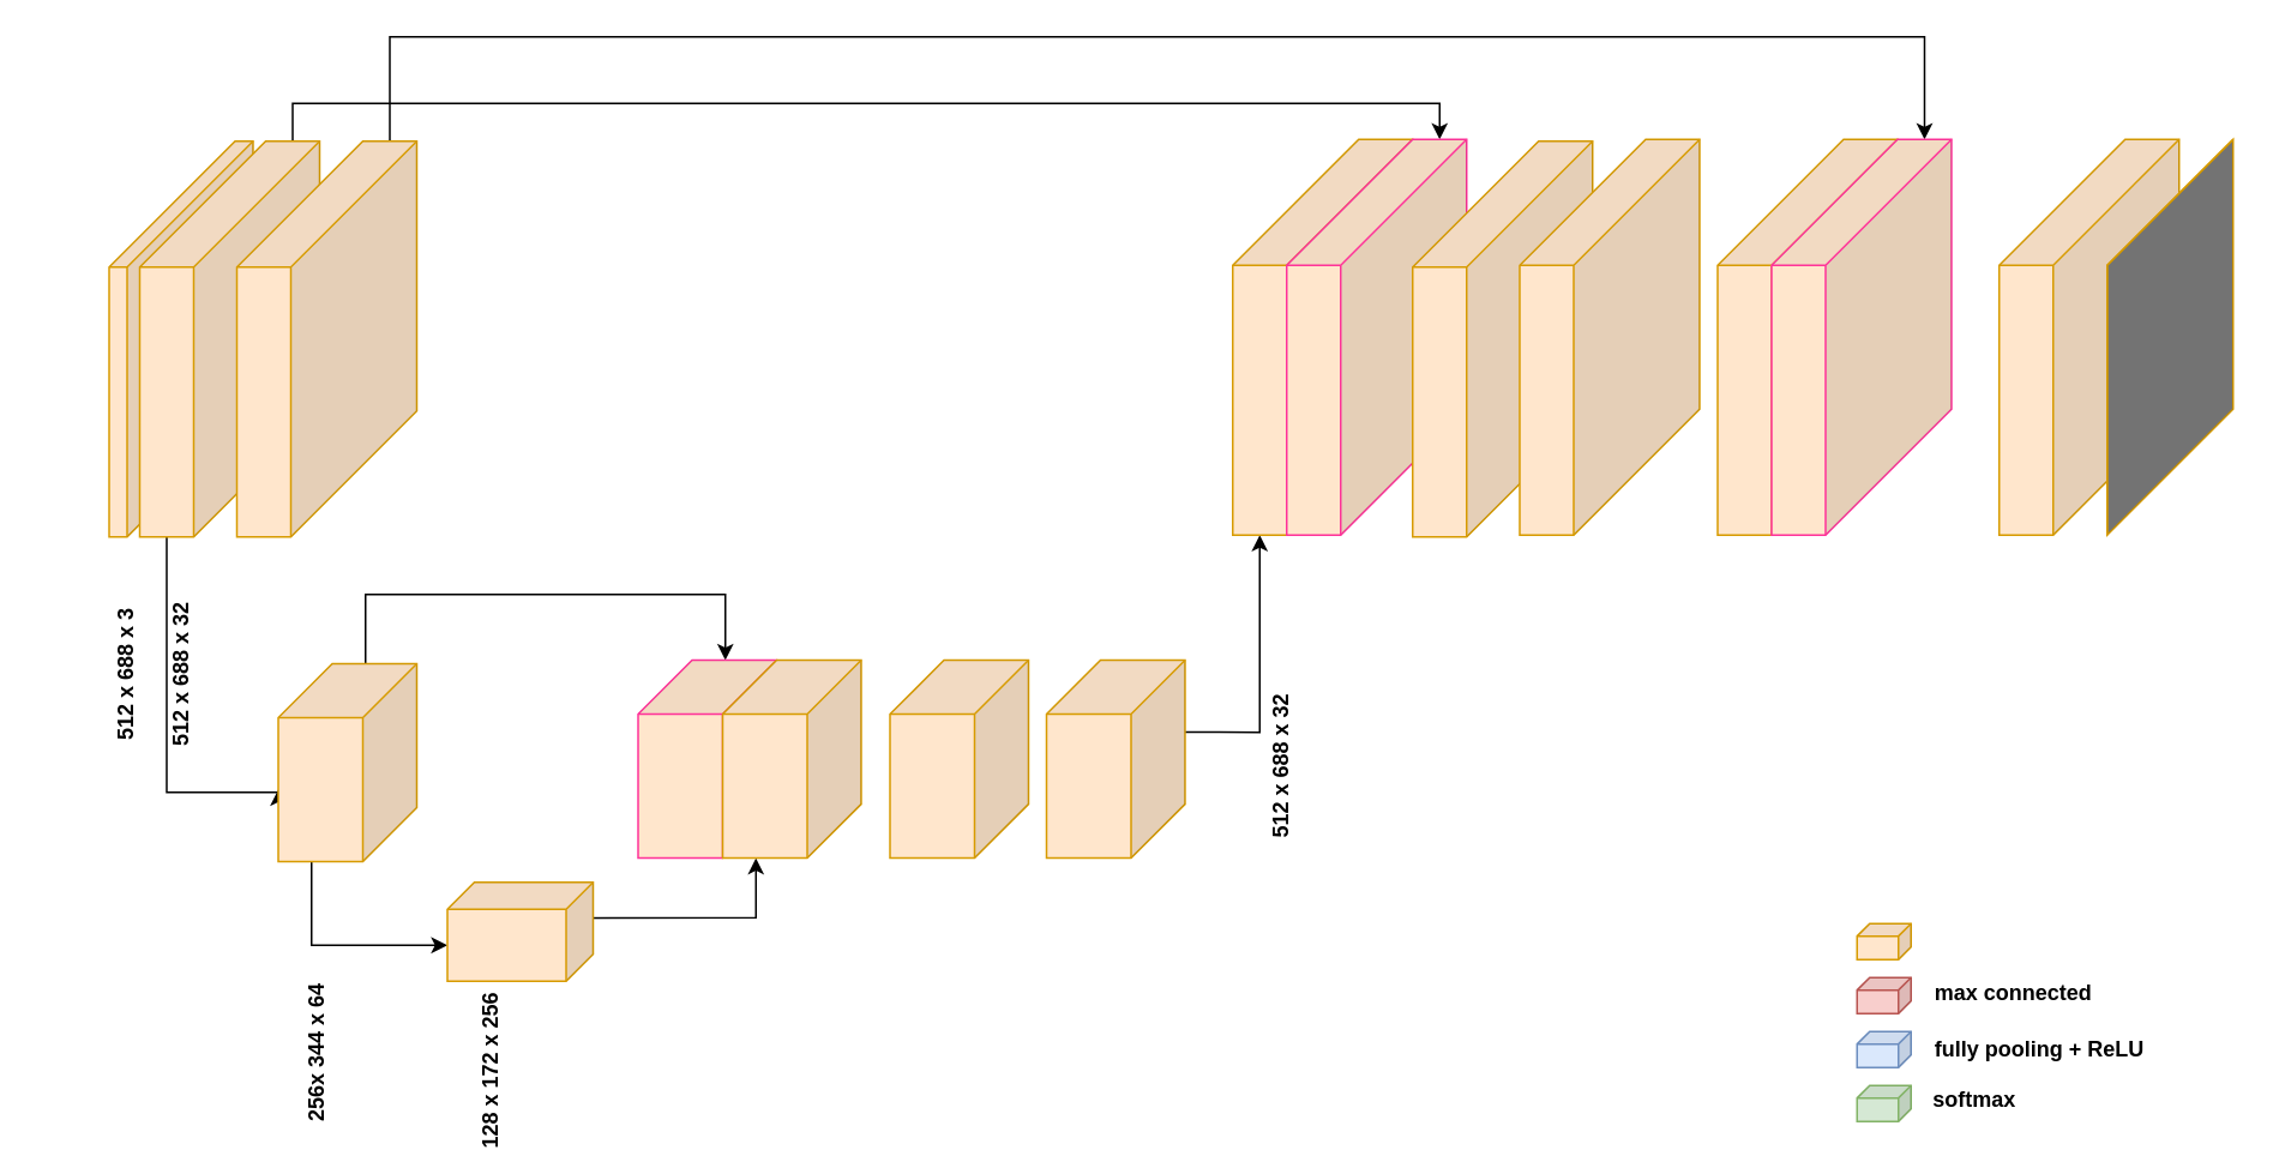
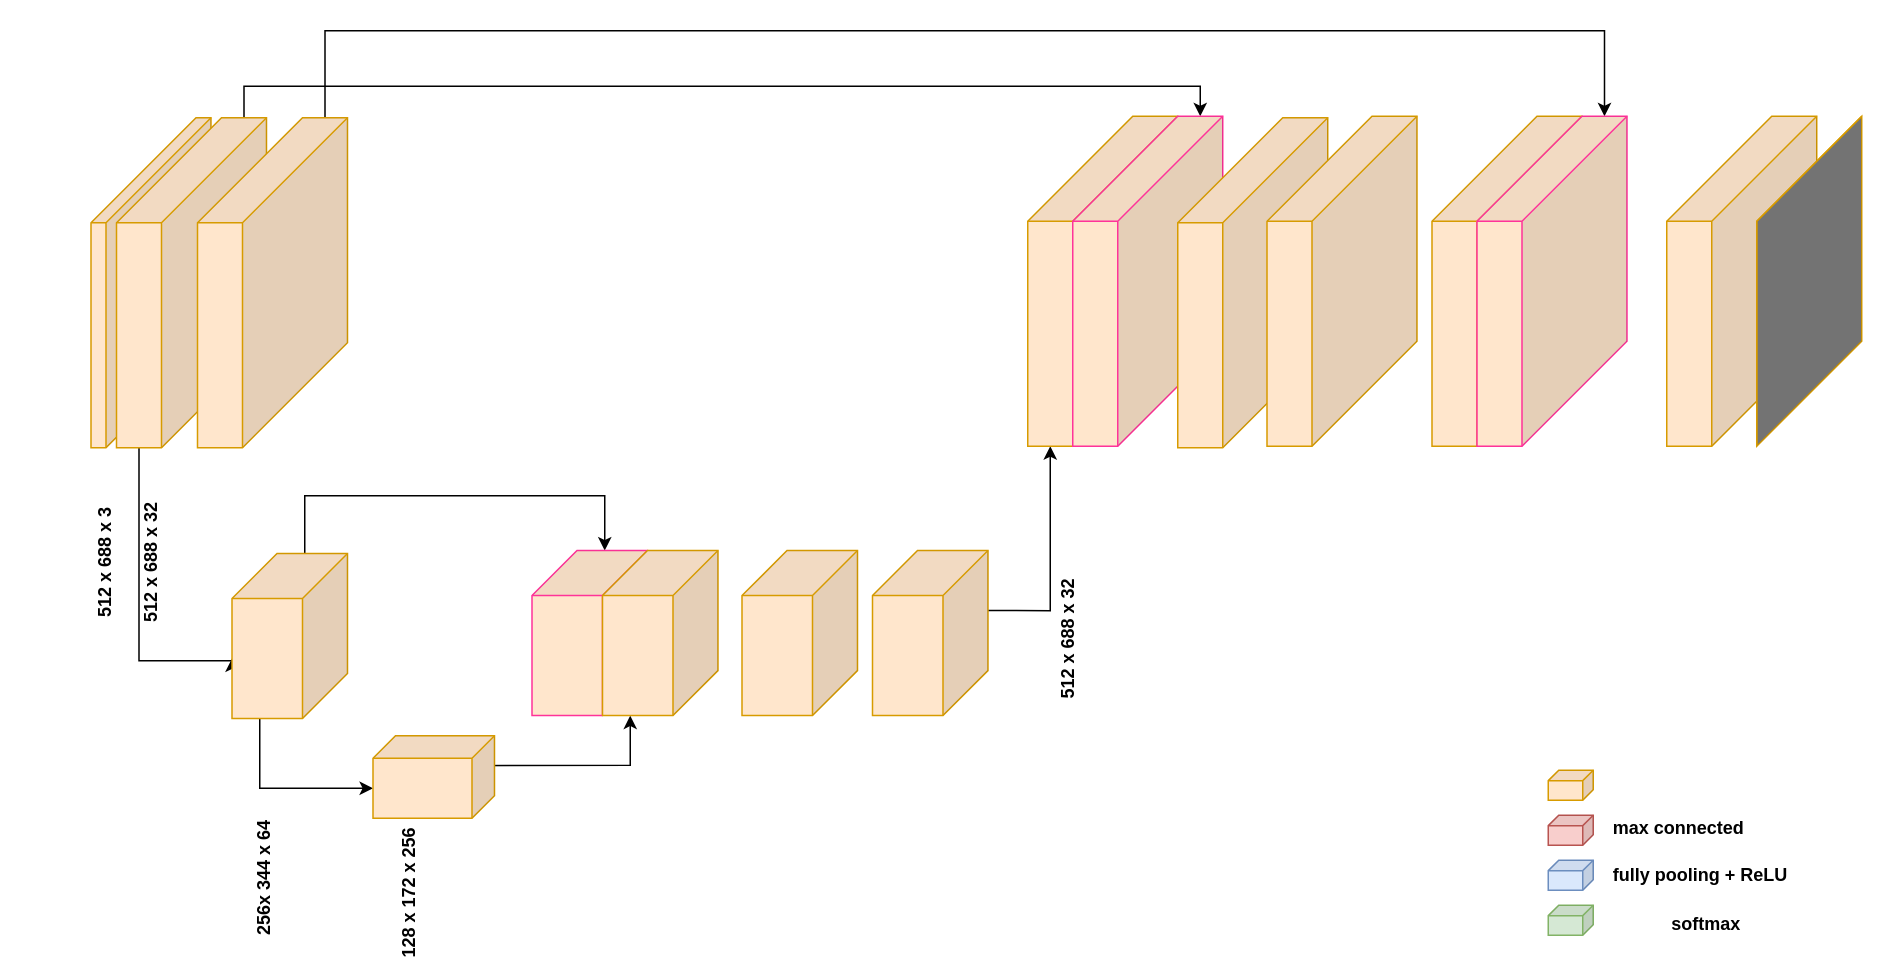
- <mxCell id="8" value="softmax" style="text;html=1;strokeColor=none;fillColor=none;align=left;verticalAlign=middle;whiteSpace=wrap;rounded=0;fontStyle=1" parent="1" vertex="1"><mxGeometry x="1071.5" y="599.06" width="138" height="23.88" as="geometry" /></mxCell>
+ <mxCell id="8" value="softmax" style="text;html=1;strokeColor=none;fillColor=none;align=left;verticalAlign=middle;whiteSpace=wrap;rounded=0;fontStyle=1" parent="1" vertex="1"><mxGeometry x="1111.5" y="604.06" width="138" height="23.88" as="geometry" /></mxCell>
